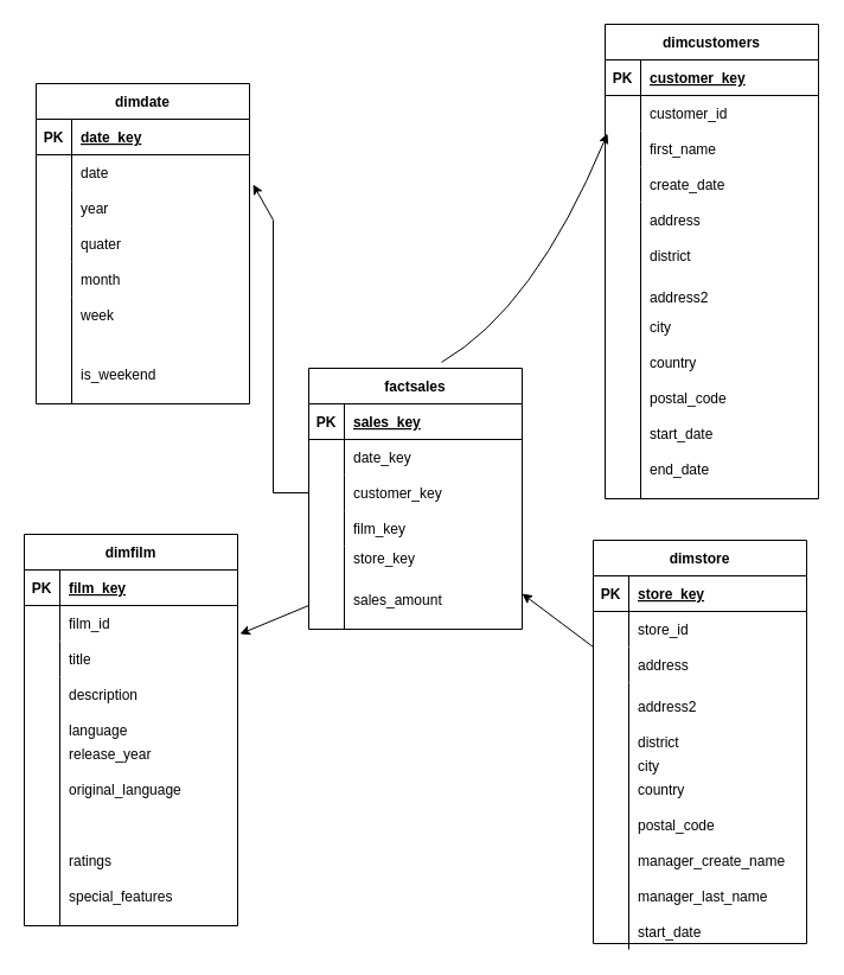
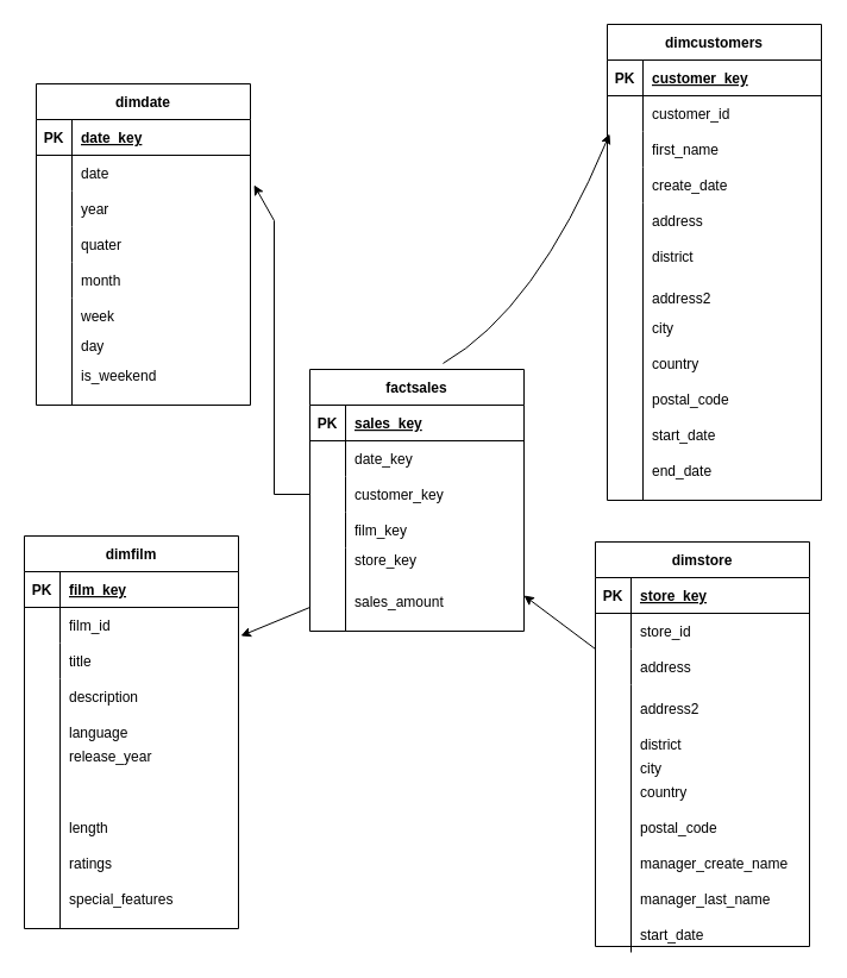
+ <mxCell id="78" value="day" style="shape=partialRectangle;connectable=0;fillColor=none;top=0;left=0;bottom=0;right=0;align=left;spacingLeft=6;overflow=hidden;" vertex="1" parent="1"><mxGeometry x="60" y="280" width="150" height="20" as="geometry"><mxRectangle width="150" height="30" as="alternateBounds" /></mxGeometry></mxCell>
- <mxCell id="93" value="original_language" style="shape=partialRectangle;connectable=0;fillColor=none;top=0;left=0;bottom=0;right=0;align=left;spacingLeft=6;overflow=hidden;" vertex="1" parent="1"><mxGeometry x="50" y="650" width="150" height="30" as="geometry"><mxRectangle width="150" height="30" as="alternateBounds" /></mxGeometry></mxCell>
+ <mxCell id="94" value="length" style="shape=partialRectangle;connectable=0;fillColor=none;top=0;left=0;bottom=0;right=0;align=left;spacingLeft=6;overflow=hidden;" vertex="1" parent="1"><mxGeometry x="50" y="680" width="150" height="30" as="geometry"><mxRectangle width="150" height="30" as="alternateBounds" /></mxGeometry></mxCell>
